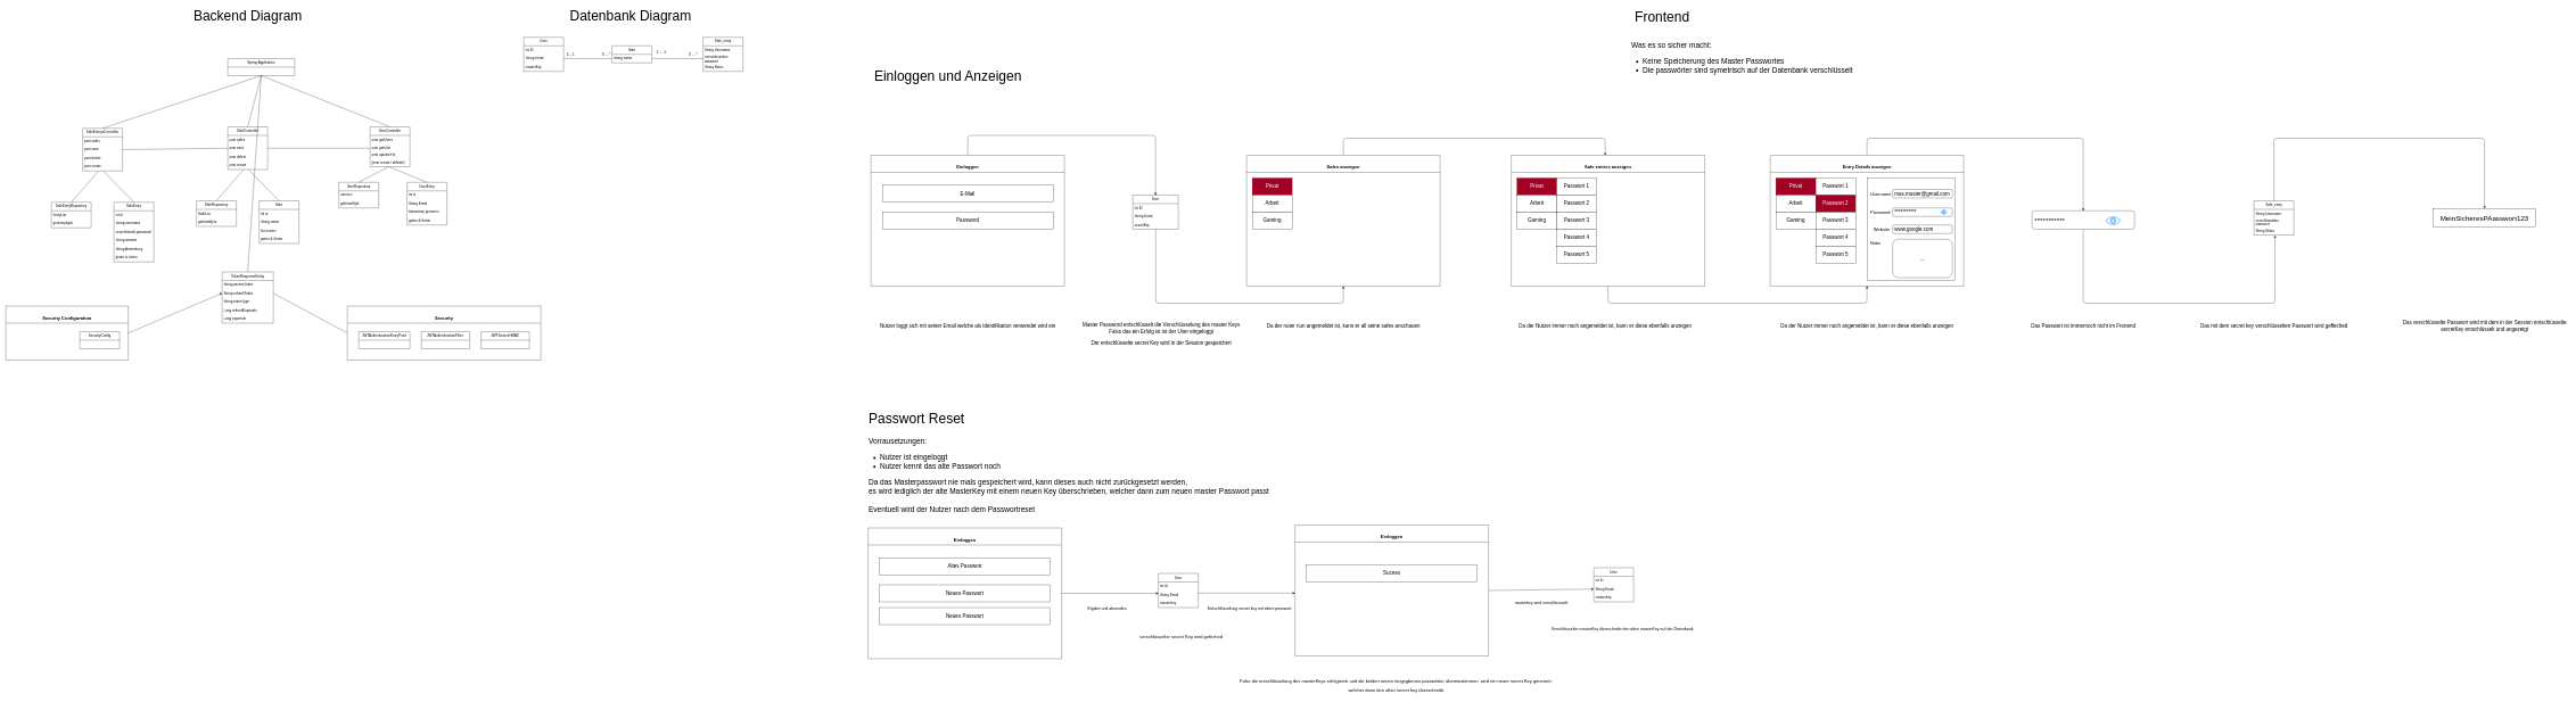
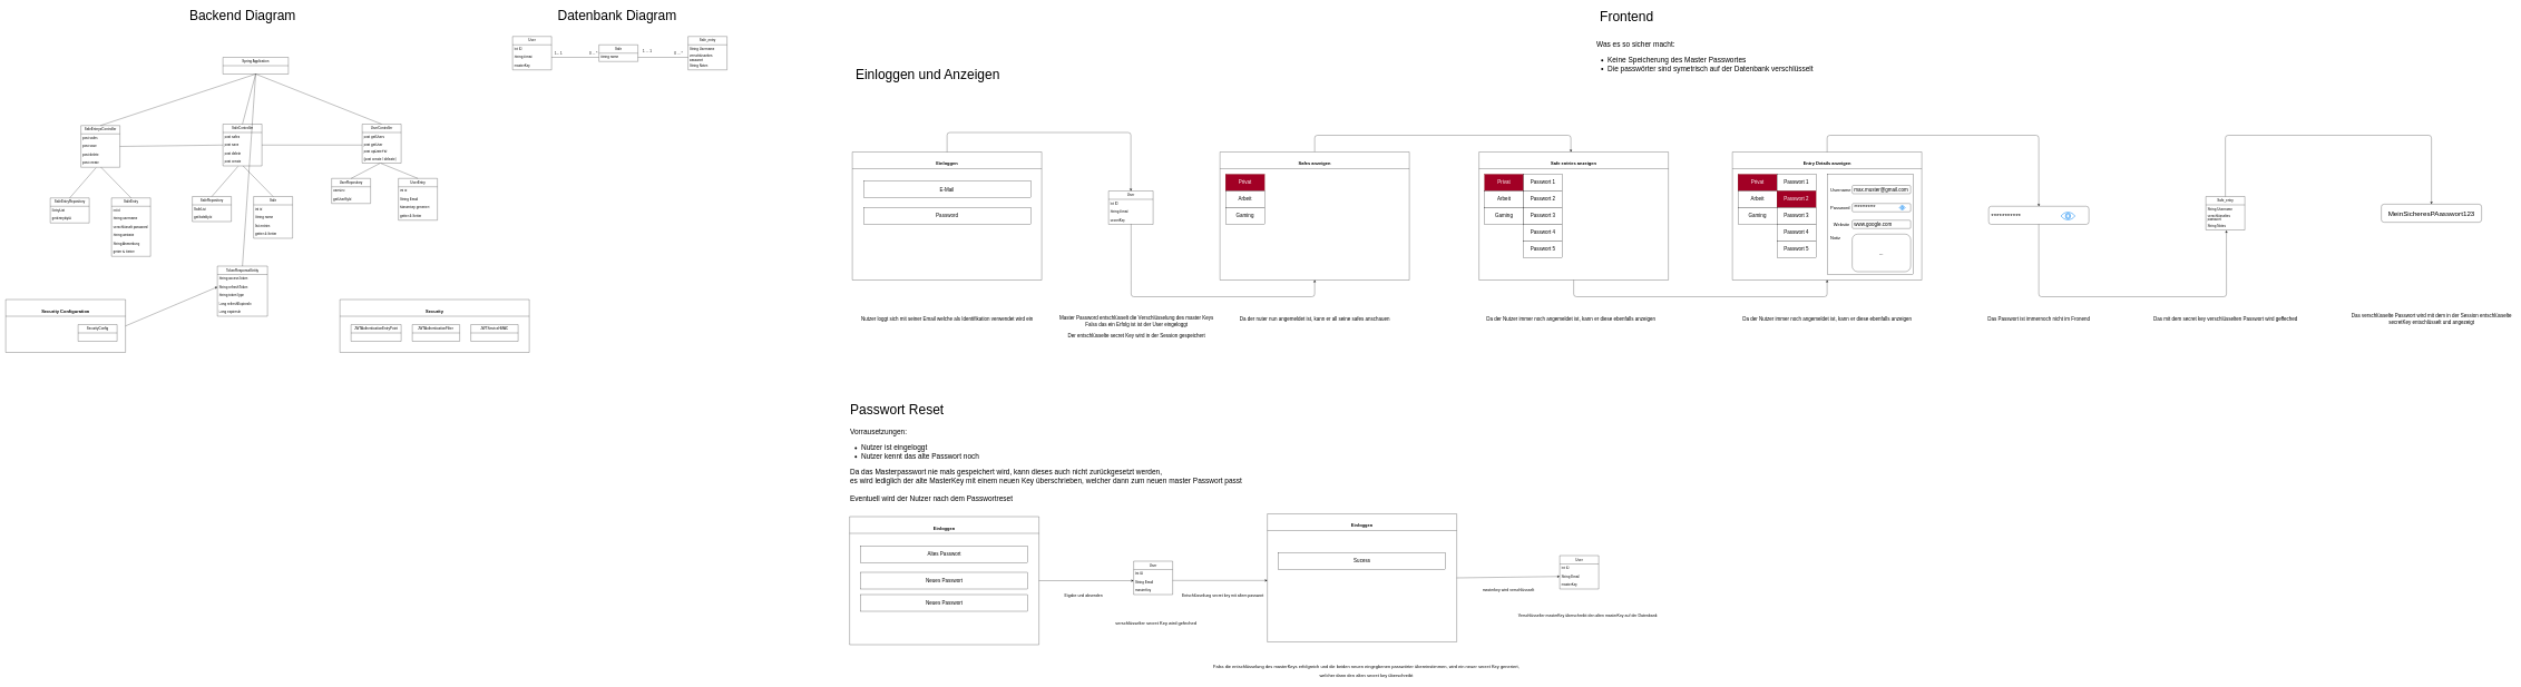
- <mxCell id="147" value="&lt;font style=&quot;font-size: 25px;&quot;&gt;MeinSicheresPAasswort123&lt;/font&gt;" style="whiteSpace=wrap;html=1;fontSize=18;align=center;rounded=0;" parent="1" vertex="1"><mxGeometry x="8550" y="732.5" width="360" height="65" as="geometry" /></mxCell>
+ <mxCell id="147" value="&lt;font style=&quot;font-size: 25px;&quot;&gt;MeinSicheresPAasswort123&lt;/font&gt;" style="rounded=1;whiteSpace=wrap;html=1;fontSize=18;align=center;" parent="1" vertex="1"><mxGeometry x="8550" y="732.5" width="360" height="65" as="geometry" /></mxCell>
- <mxCell id="100" value="" style="endArrow=none;html=1;fontSize=18;exitX=0;exitY=0.5;exitDx=0;exitDy=0;entryX=1;entryY=0.5;entryDx=0;entryDy=0;" parent="1" source="79" target="75" edge="1"><mxGeometry width="50" height="50" relative="1" as="geometry"><mxPoint x="1190" y="855" as="sourcePoint" /><mxPoint y="805" as="targetPoint" x="1240" /></mxGeometry></mxCell>
